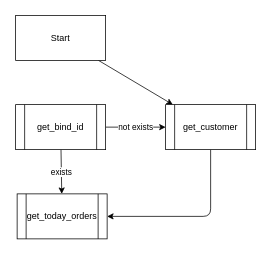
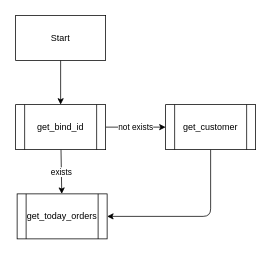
- <mxCell id="2" value="" style="edgeStyle=none;html=1;" parent="1" source="3" target="9" edge="1"><mxGeometry relative="1" as="geometry" /></mxCell>
+ <mxCell id="2" value="" style="edgeStyle=none;html=1;" parent="1" source="3" target="6" edge="1"><mxGeometry relative="1" as="geometry" /></mxCell>
